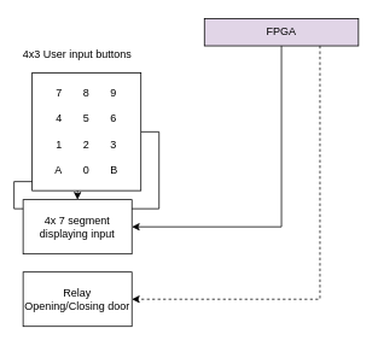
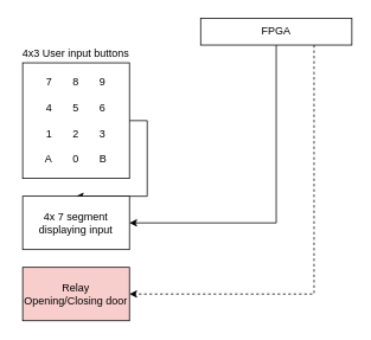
- <mxCell id="4" value="FPGA" style="rounded=0;whiteSpace=wrap;html=1;fillColor=#e1d5e7;" vertex="1" parent="1"><mxGeometry x="225" y="20" width="170" height="30" as="geometry" /></mxCell>
+ <mxCell id="4" value="FPGA" style="rounded=0;whiteSpace=wrap;html=1;" vertex="1" parent="1"><mxGeometry x="225" y="20" width="170" height="30" as="geometry" /></mxCell>
- <mxCell id="6" value="7&amp;nbsp; &amp;nbsp; &amp;nbsp; &amp;nbsp;8&amp;nbsp; &amp;nbsp; &amp;nbsp; &amp;nbsp;9&lt;br&gt;&lt;br&gt;4&amp;nbsp; &amp;nbsp; &amp;nbsp; &amp;nbsp;5&amp;nbsp; &amp;nbsp; &amp;nbsp; &amp;nbsp;6&lt;br&gt;&lt;br&gt;1&amp;nbsp; &amp;nbsp; &amp;nbsp; &amp;nbsp;2&amp;nbsp; &amp;nbsp; &amp;nbsp; &amp;nbsp;3&lt;br&gt;&lt;br&gt;A&amp;nbsp; &amp;nbsp; &amp;nbsp; &amp;nbsp;0&amp;nbsp; &amp;nbsp; &amp;nbsp; &amp;nbsp;B" style="rounded=0;whiteSpace=wrap;html=1;" vertex="1" parent="1"><mxGeometry x="35" y="80" width="120" height="130" as="geometry" /></mxCell>
+ <mxCell id="6" value="7&amp;nbsp; &amp;nbsp; &amp;nbsp; &amp;nbsp;8&amp;nbsp; &amp;nbsp; &amp;nbsp; &amp;nbsp;9&lt;br&gt;&lt;br&gt;4&amp;nbsp; &amp;nbsp; &amp;nbsp; &amp;nbsp;5&amp;nbsp; &amp;nbsp; &amp;nbsp; &amp;nbsp;6&lt;br&gt;&lt;br&gt;1&amp;nbsp; &amp;nbsp; &amp;nbsp; &amp;nbsp;2&amp;nbsp; &amp;nbsp; &amp;nbsp; &amp;nbsp;3&lt;br&gt;&lt;br&gt;A&amp;nbsp; &amp;nbsp; &amp;nbsp; &amp;nbsp;0&amp;nbsp; &amp;nbsp; &amp;nbsp; &amp;nbsp;B" style="rounded=0;whiteSpace=wrap;html=1;" vertex="1" parent="1"><mxGeometry x="25" y="70" width="120" height="130" as="geometry" /></mxCell>
- <mxCell id="8" value="Relay&lt;br&gt;Opening/Closing door" style="rounded=0;whiteSpace=wrap;html=1;" vertex="1" parent="1"><mxGeometry x="25" y="300" width="120" height="60" as="geometry" /></mxCell>
+ <mxCell id="8" value="Relay&lt;br&gt;Opening/Closing door" style="rounded=0;whiteSpace=wrap;html=1;fillColor=#f8cecc;" vertex="1" parent="1"><mxGeometry x="25" y="300" width="120" height="60" as="geometry" /></mxCell>
